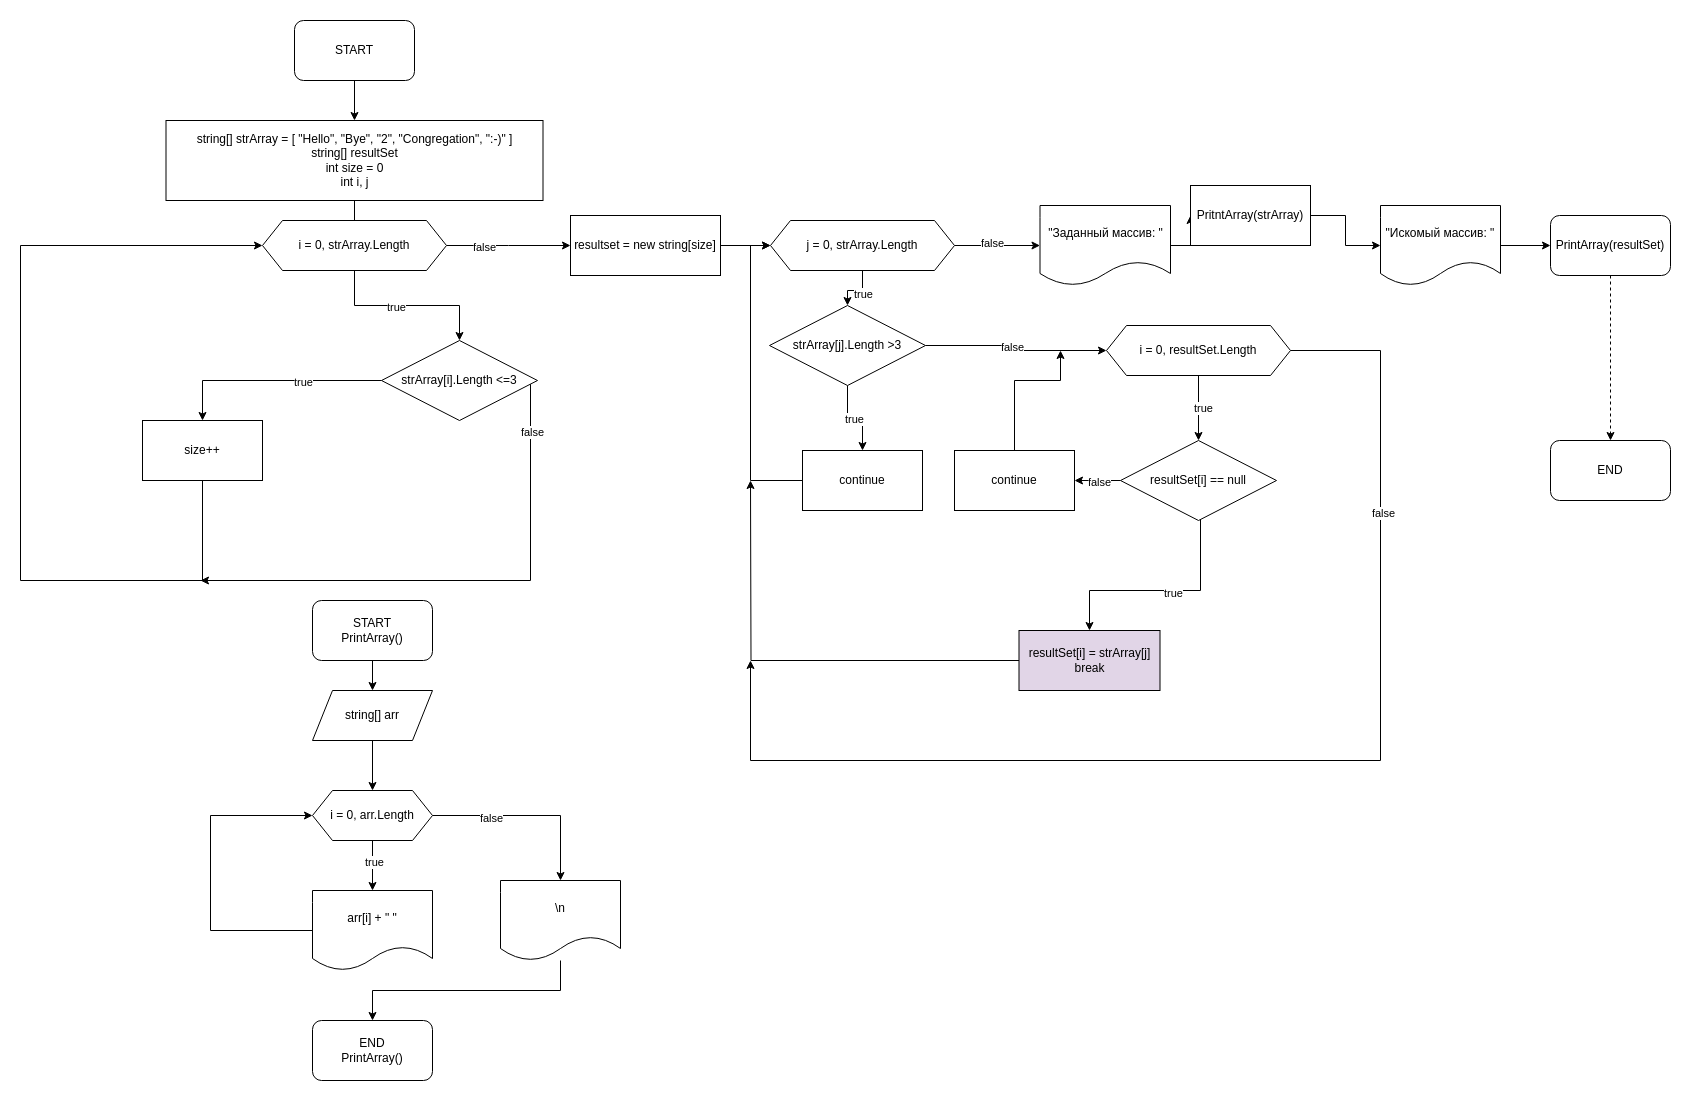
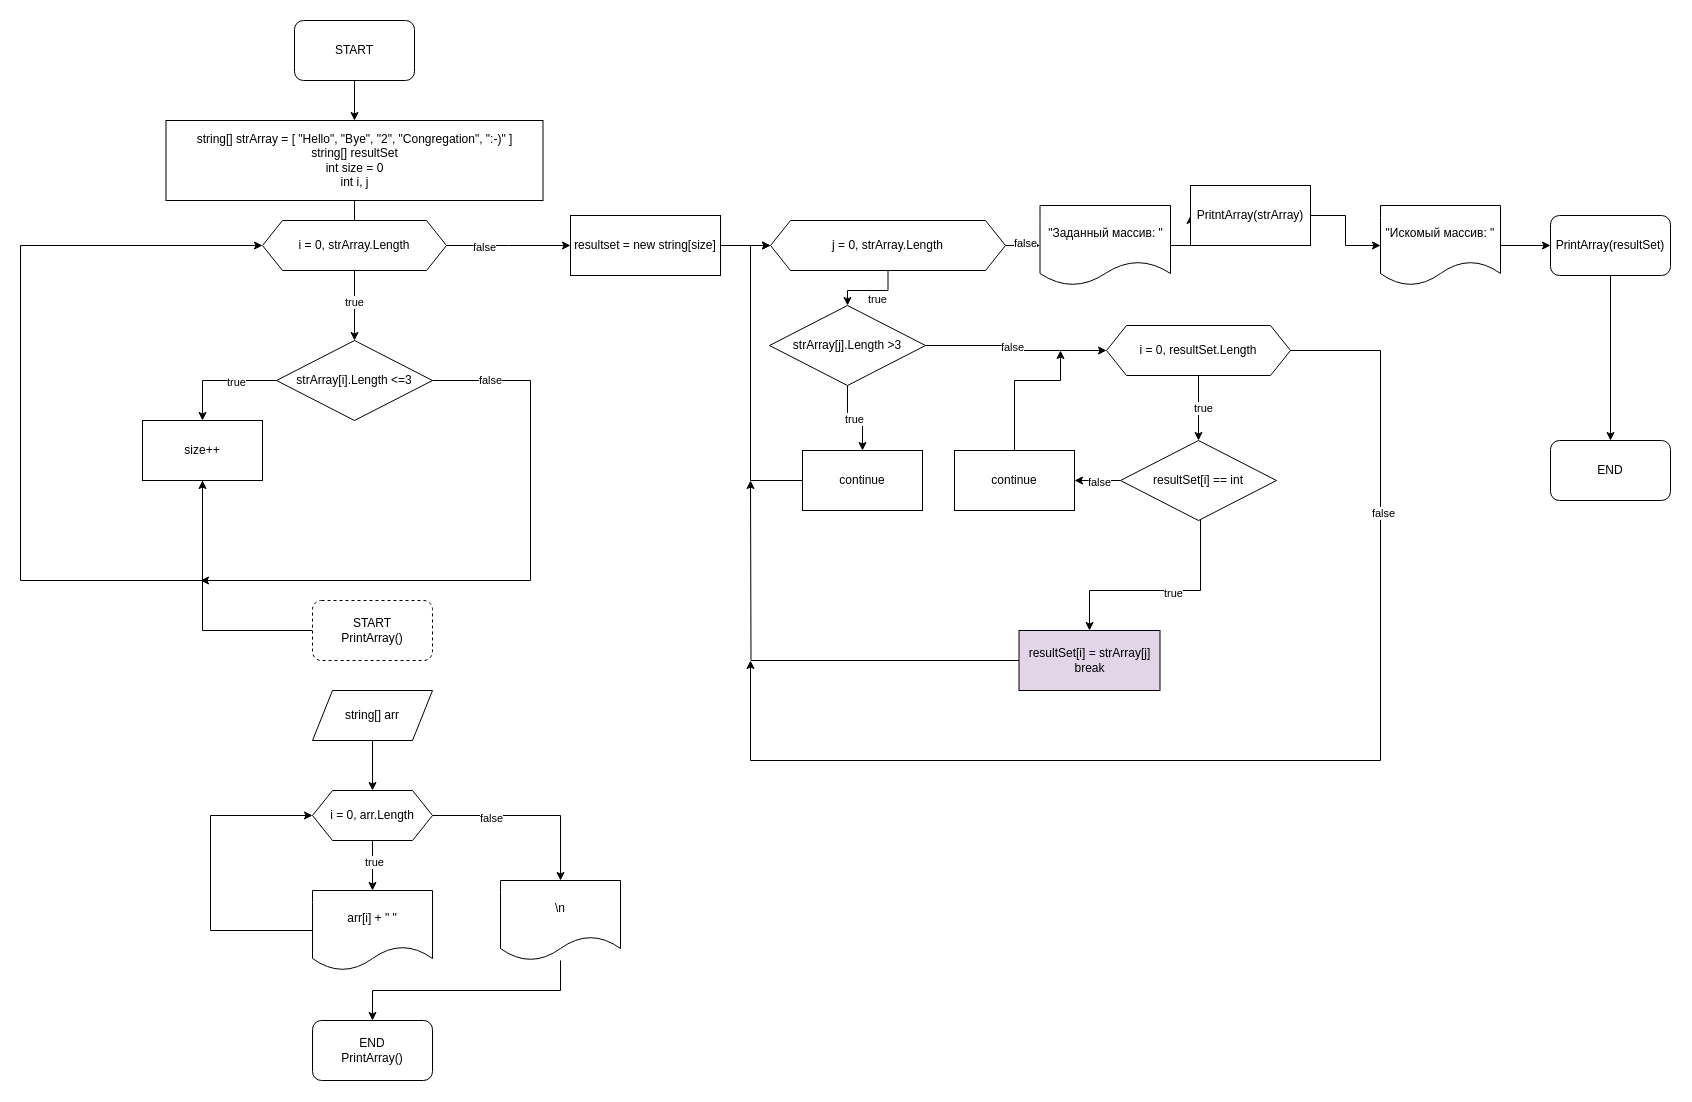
- <mxCell id="24" value="j = 0, strArray.Length" style="shape=hexagon;perimeter=hexagonPerimeter2;whiteSpace=wrap;html=1;fixedSize=1;" vertex="1" parent="1"><mxGeometry x="770" y="220" width="184" height="50" as="geometry" /></mxCell>
+ <mxCell id="24" value="j = 0, strArray.Length" style="shape=hexagon;perimeter=hexagonPerimeter2;whiteSpace=wrap;html=1;fixedSize=1;" vertex="1" parent="1"><mxGeometry x="770" y="220" width="235" height="50" as="geometry" /></mxCell>
- <mxCell id="52" value="" style="edgeStyle=orthogonalEdgeStyle;rounded=0;orthogonalLoop=1;jettySize=auto;html=1;dashed=1;" edge="1" parent="1" source="53" target="54"><mxGeometry relative="1" as="geometry" /></mxCell>
+ <mxCell id="52" value="" style="edgeStyle=orthogonalEdgeStyle;rounded=0;orthogonalLoop=1;jettySize=auto;html=1;" edge="1" parent="1" source="53" target="54"><mxGeometry relative="1" as="geometry" /></mxCell>
- <mxCell id="15" value="strArray[i].Length &amp;lt;=3" style="rhombus;whiteSpace=wrap;html=1;" vertex="1" parent="1"><mxGeometry x="381" y="340" width="156" height="80" as="geometry" /></mxCell>
+ <mxCell id="15" value="strArray[i].Length &amp;lt;=3" style="rhombus;whiteSpace=wrap;html=1;" vertex="1" parent="1"><mxGeometry x="276" y="340" width="156" height="80" as="geometry" /></mxCell>
- <mxCell id="41" value="resultSet[i] == null" style="rhombus;whiteSpace=wrap;html=1;" vertex="1" parent="1"><mxGeometry x="1120" y="440" width="156" height="80" as="geometry" /></mxCell>
+ <mxCell id="41" value="resultSet[i] == int" style="rhombus;whiteSpace=wrap;html=1;" vertex="1" parent="1"><mxGeometry x="1120" y="440" width="156" height="80" as="geometry" /></mxCell>
- <mxCell id="56" value="START&lt;br&gt;PrintArray()" style="rounded=1;whiteSpace=wrap;html=1;" vertex="1" parent="1"><mxGeometry x="312" y="600" width="120" height="60" as="geometry" /></mxCell>
+ <mxCell id="56" value="START&lt;br&gt;PrintArray()" style="rounded=1;whiteSpace=wrap;html=1;dashed=1;" vertex="1" parent="1"><mxGeometry x="312" y="600" width="120" height="60" as="geometry" /></mxCell>
- <mxCell id="55" style="edgeStyle=orthogonalEdgeStyle;rounded=0;orthogonalLoop=1;jettySize=auto;html=1;entryX=0.5;entryY=0;entryDx=0;entryDy=0;" edge="1" parent="1" source="56" target="64"><mxGeometry relative="1" as="geometry" /></mxCell>
+ <mxCell id="55" style="edgeStyle=orthogonalEdgeStyle;rounded=0;orthogonalLoop=1;jettySize=auto;html=1;" edge="1" parent="1" source="56" target="17"><mxGeometry relative="1" as="geometry" /></mxCell>
